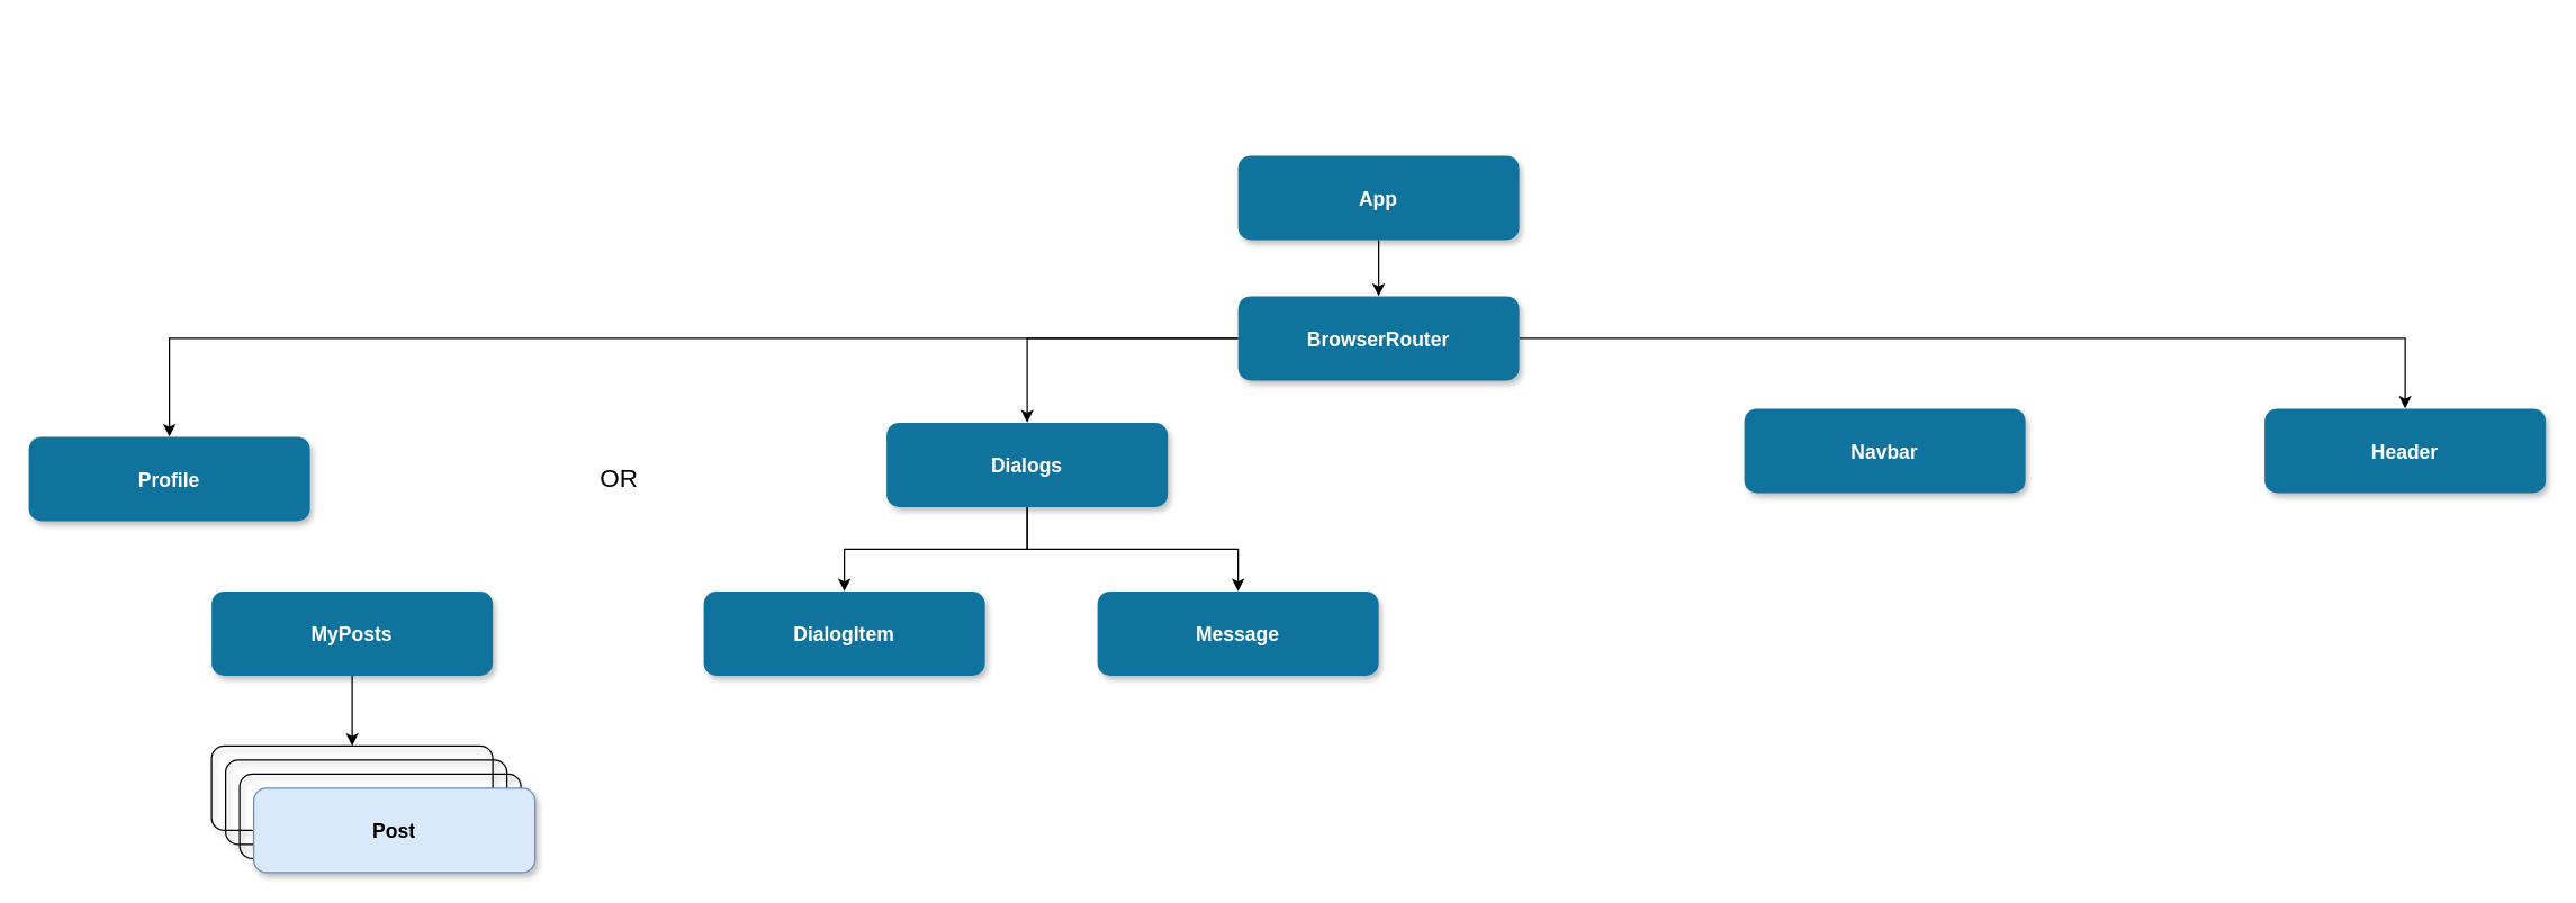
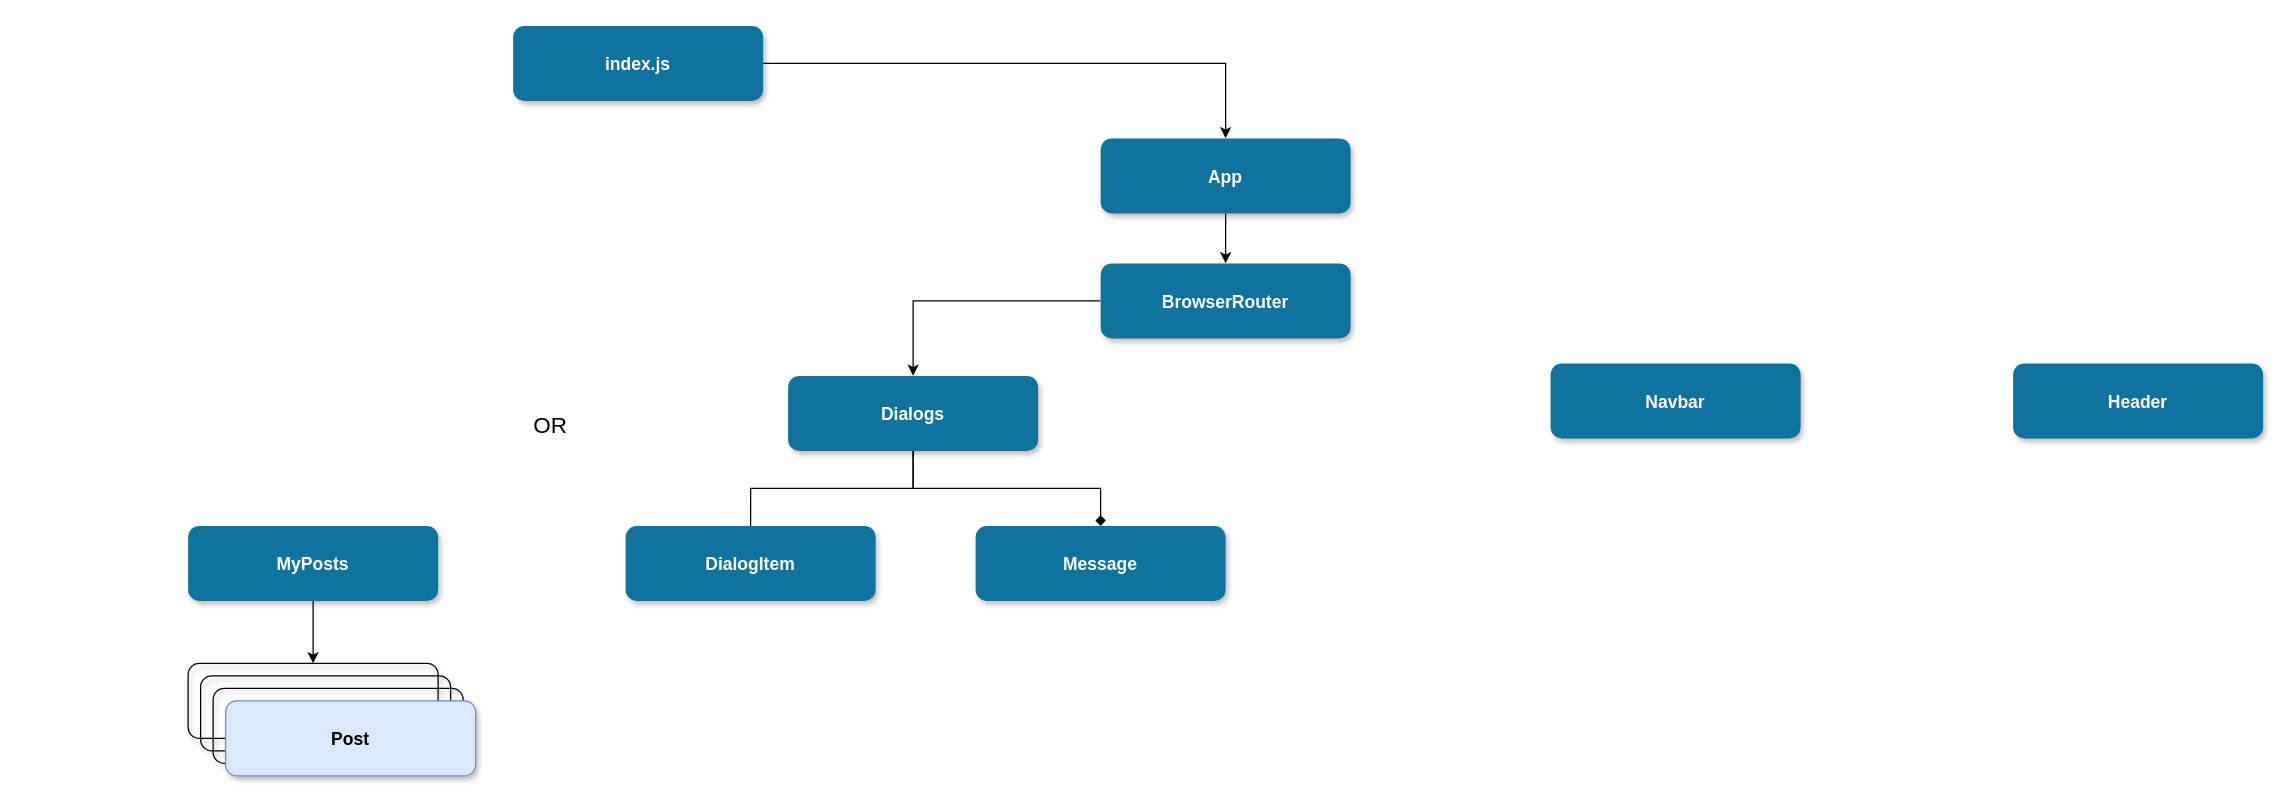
+ <mxCell id="3" value="index.js" style="rounded=1;fillColor=#10739E;strokeColor=none;shadow=1;gradientColor=none;fontStyle=1;fontColor=#FFFFFF;fontSize=14;" parent="1" vertex="1"><mxGeometry x="410" y="20" width="200" height="60" as="geometry" /></mxCell>
+ <mxCell id="2" style="edgeStyle=orthogonalEdgeStyle;rounded=0;orthogonalLoop=1;jettySize=auto;html=1;exitX=1;exitY=0.5;exitDx=0;exitDy=0;" edge="1" parent="1" source="3" target="5"><mxGeometry relative="1" as="geometry" /></mxCell>
- <mxCell id="10" style="edgeStyle=orthogonalEdgeStyle;rounded=0;orthogonalLoop=1;jettySize=auto;html=1;exitX=0;exitY=0.5;exitDx=0;exitDy=0;entryX=0.5;entryY=0;entryDx=0;entryDy=0;" edge="1" parent="1" source="11" target="15"><mxGeometry relative="1" as="geometry" /></mxCell>
- <mxCell id="8" style="edgeStyle=orthogonalEdgeStyle;rounded=0;orthogonalLoop=1;jettySize=auto;html=1;exitX=1;exitY=0.5;exitDx=0;exitDy=0;entryX=0.5;entryY=0;entryDx=0;entryDy=0;" edge="1" parent="1" source="11" target="6"><mxGeometry relative="1" as="geometry" /></mxCell>
- <mxCell id="15" value="Profile" style="rounded=1;fillColor=#10739E;strokeColor=none;shadow=1;gradientColor=none;fontStyle=1;fontColor=#FFFFFF;fontSize=14;" vertex="1" parent="1"><mxGeometry x="20" y="310" width="200" height="60" as="geometry" /></mxCell>
- <mxCell id="12" style="edgeStyle=orthogonalEdgeStyle;rounded=0;orthogonalLoop=1;jettySize=auto;html=1;exitX=0.5;exitY=1;exitDx=0;exitDy=0;entryX=0.5;entryY=0;entryDx=0;entryDy=0;" edge="1" parent="1" source="14" target="21"><mxGeometry relative="1" as="geometry" /></mxCell>
+ <mxCell id="12" style="edgeStyle=orthogonalEdgeStyle;rounded=0;orthogonalLoop=1;jettySize=auto;html=1;exitX=0.5;exitY=1;exitDx=0;exitDy=0;entryX=0.5;entryY=0;entryDx=0;entryDy=0;endArrow=none;" edge="1" parent="1" source="14" target="21"><mxGeometry relative="1" as="geometry" /></mxCell>
- <mxCell id="13" style="edgeStyle=orthogonalEdgeStyle;rounded=0;orthogonalLoop=1;jettySize=auto;html=1;exitX=0.5;exitY=1;exitDx=0;exitDy=0;entryX=0.5;entryY=0;entryDx=0;entryDy=0;" edge="1" parent="1" source="14" target="20"><mxGeometry relative="1" as="geometry" /></mxCell>
+ <mxCell id="13" style="edgeStyle=orthogonalEdgeStyle;rounded=0;orthogonalLoop=1;jettySize=auto;html=1;exitX=0.5;exitY=1;exitDx=0;exitDy=0;entryX=0.5;entryY=0;entryDx=0;entryDy=0;endArrow=diamond;" edge="1" parent="1" source="14" target="20"><mxGeometry relative="1" as="geometry" /></mxCell>
